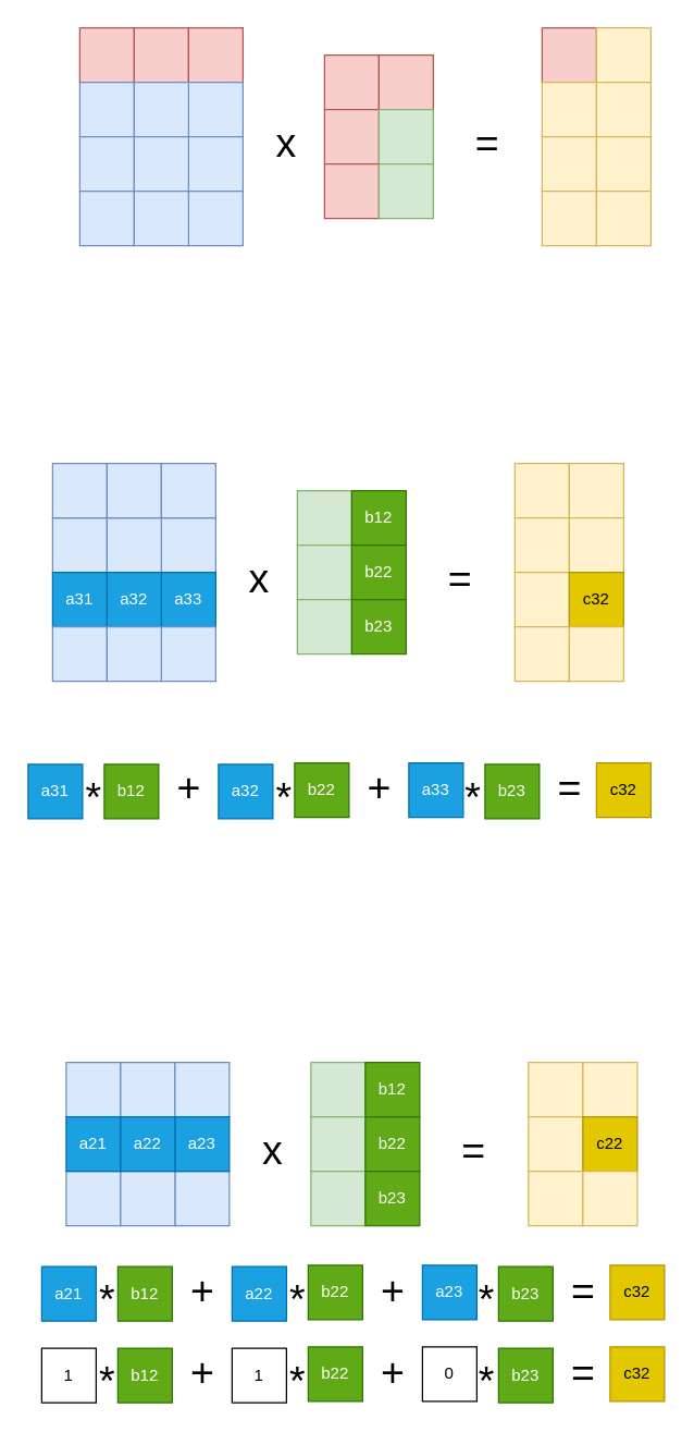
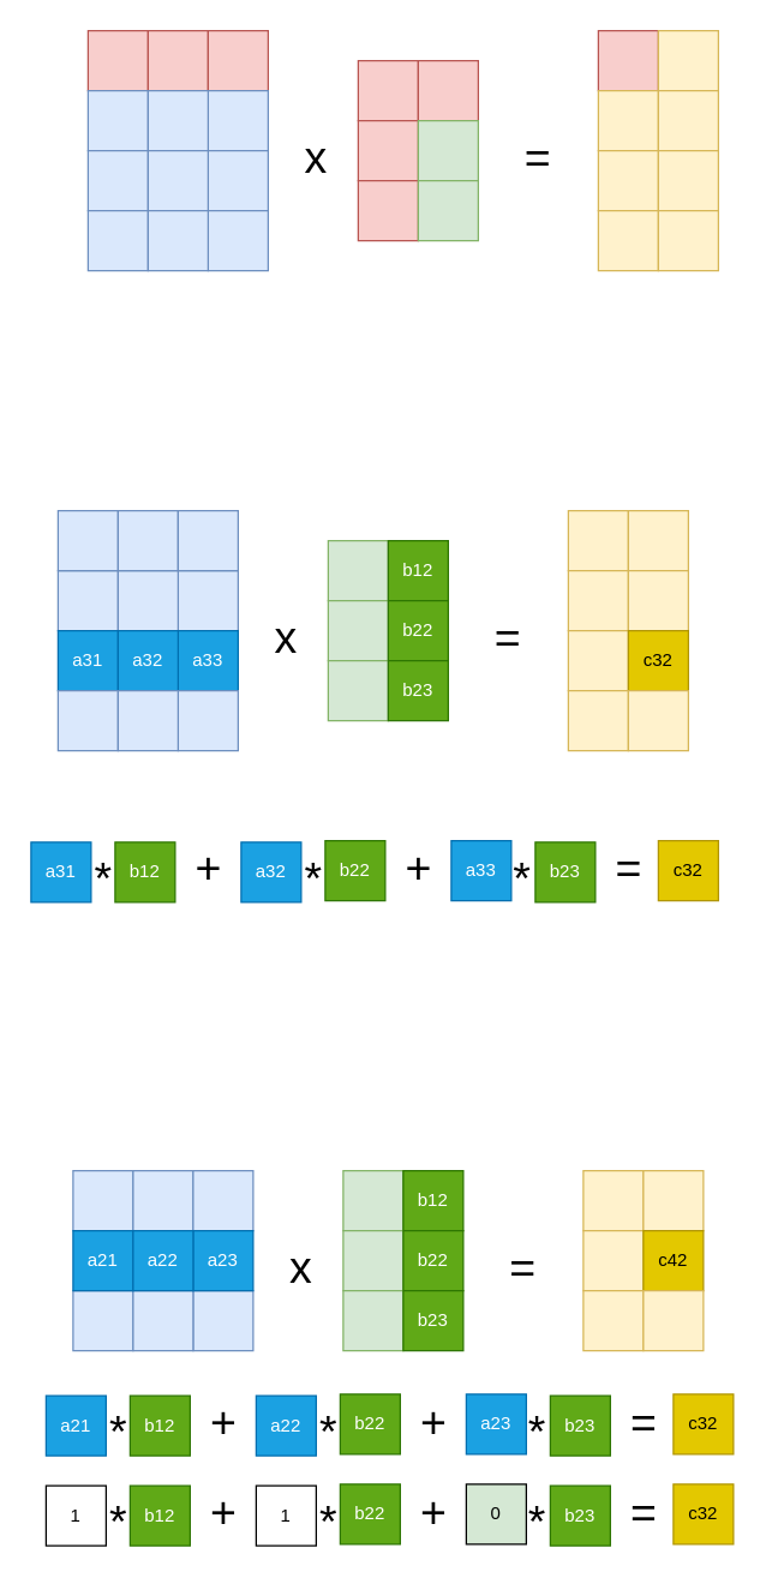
- <mxCell id="83" value="c22" style="rounded=0;whiteSpace=wrap;html=1;fillColor=#e3c800;strokeColor=#B09500;fontColor=#000000;" vertex="1" parent="1"><mxGeometry x="428" y="820" width="40" height="40" as="geometry" /></mxCell>
+ <mxCell id="83" value="c42" style="rounded=0;whiteSpace=wrap;html=1;fillColor=#e3c800;strokeColor=#B09500;fontColor=#000000;" vertex="1" parent="1"><mxGeometry x="428" y="820" width="40" height="40" as="geometry" /></mxCell>
- <mxCell id="112" value="0" style="rounded=0;whiteSpace=wrap;html=1;" vertex="1" parent="1"><mxGeometry x="310" y="989" width="40" height="40" as="geometry" /></mxCell>
+ <mxCell id="112" value="0" style="rounded=0;whiteSpace=wrap;html=1;fillColor=#d5e8d4;" vertex="1" parent="1"><mxGeometry x="310" y="989" width="40" height="40" as="geometry" /></mxCell>
